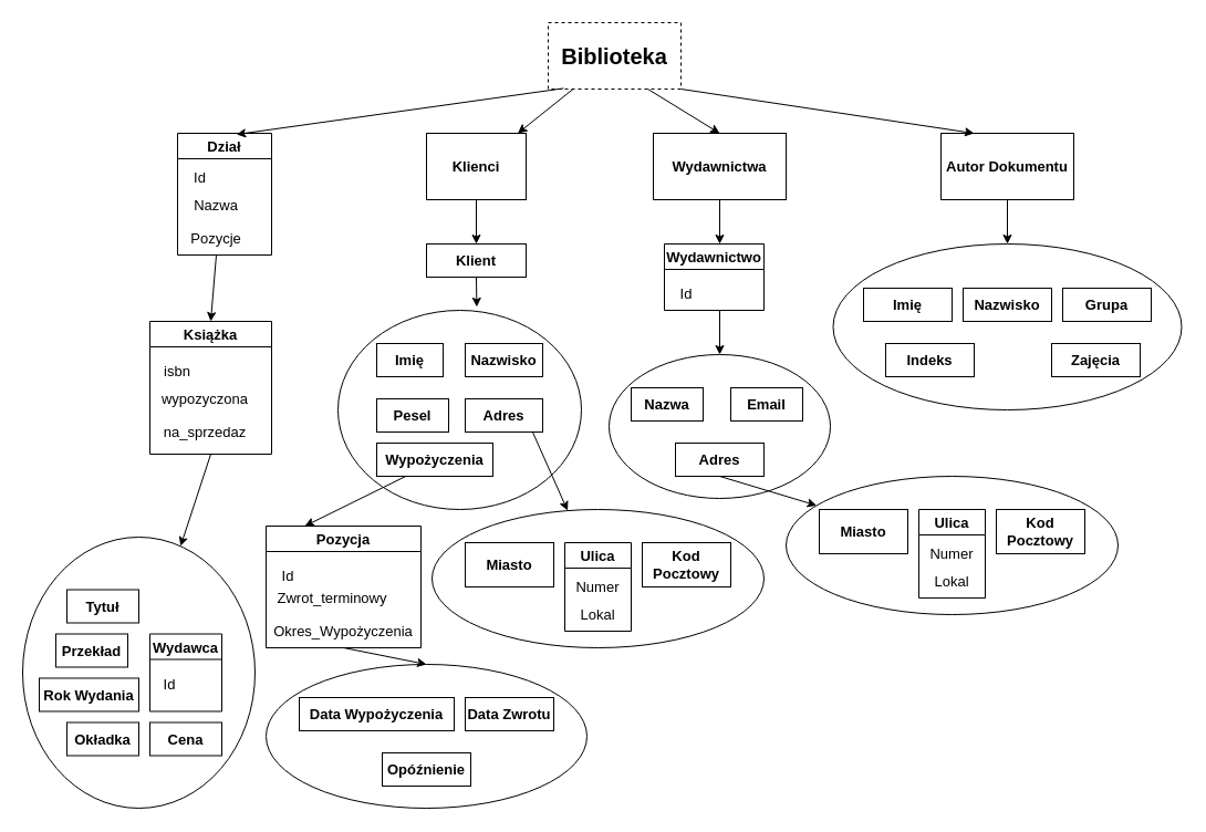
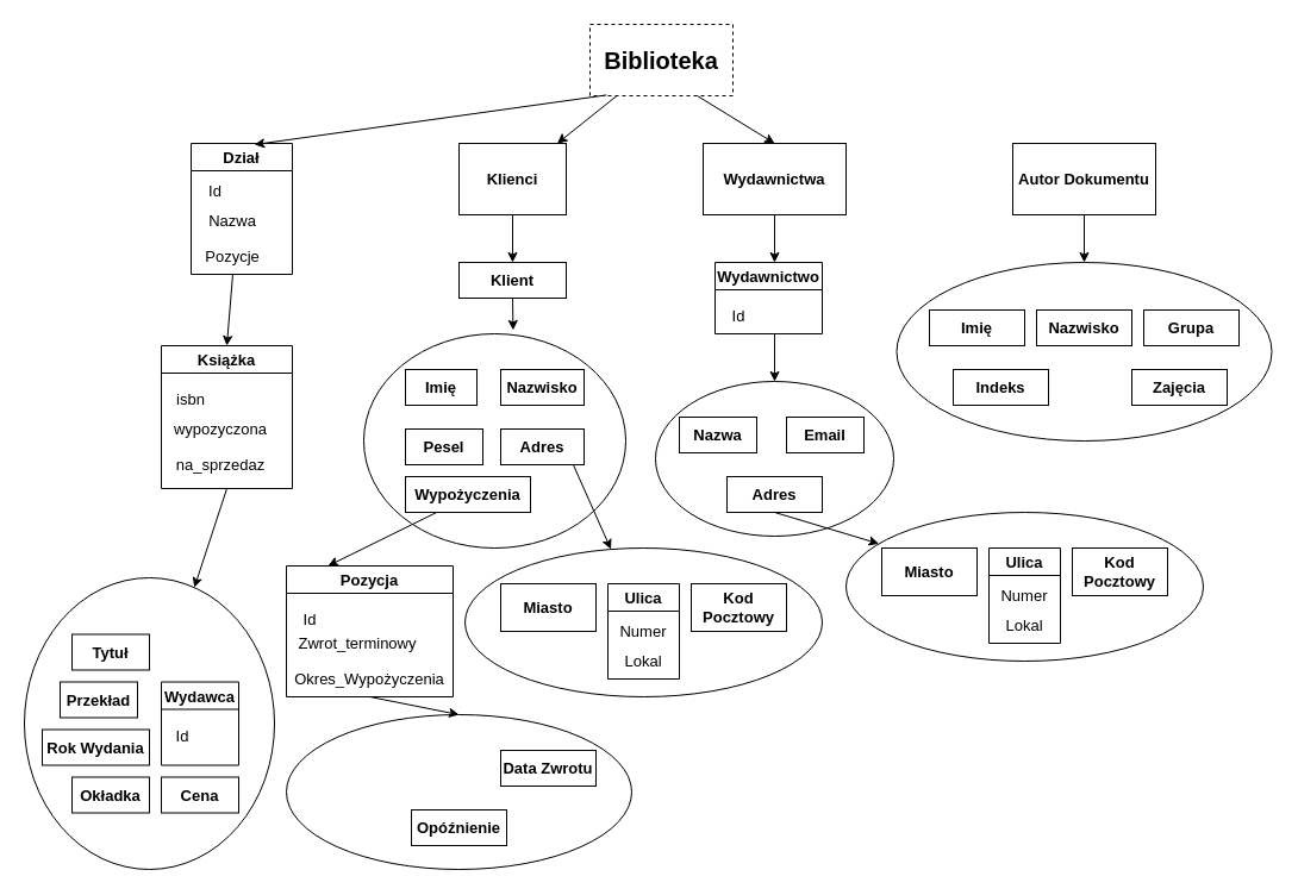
- <mxCell id="30" value="" style="endArrow=classic;html=1;rounded=0;fontSize=13;exitX=1;exitY=1;exitDx=0;exitDy=0;entryX=0.25;entryY=0;entryDx=0;entryDy=0;" edge="1" parent="1" source="9" target="20"><mxGeometry width="50" height="50" relative="1" as="geometry"><mxPoint x="530" y="280" as="sourcePoint" /><mxPoint x="580" y="230" as="targetPoint" /></mxGeometry></mxCell>
- <mxCell id="68" value="&lt;b&gt;Data Wypożyczenia&lt;/b&gt;" style="rounded=0;whiteSpace=wrap;html=1;fontSize=13;" vertex="1" parent="1"><mxGeometry x="270" y="630" width="140" height="30" as="geometry" /></mxCell>
